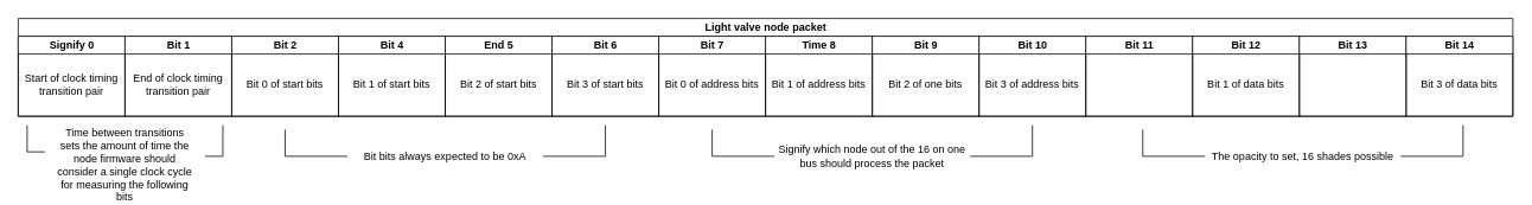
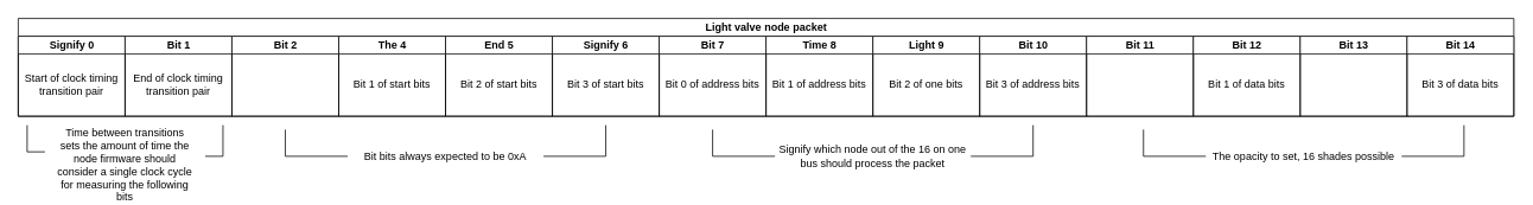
- <mxCell id="9" value="Bit 4" style="swimlane;startSize=20;html=1;" vertex="1" parent="2"><mxGeometry x="360" y="20" width="120" height="90" as="geometry" /></mxCell>
+ <mxCell id="9" value="The 4" style="swimlane;startSize=20;html=1;" vertex="1" parent="2"><mxGeometry x="360" y="20" width="120" height="90" as="geometry" /></mxCell>
- <mxCell id="13" value="Bit 6" style="swimlane;startSize=20;html=1;" vertex="1" parent="2"><mxGeometry x="600" y="20" width="120" height="90" as="geometry" /></mxCell>
+ <mxCell id="13" value="Signify 6" style="swimlane;startSize=20;html=1;" vertex="1" parent="2"><mxGeometry x="600" y="20" width="120" height="90" as="geometry" /></mxCell>
- <mxCell id="19" value="Bit 9" style="swimlane;startSize=20;html=1;" vertex="1" parent="2"><mxGeometry x="960" y="20" width="120" height="90" as="geometry" /></mxCell>
+ <mxCell id="19" value="Light 9" style="swimlane;startSize=20;html=1;" vertex="1" parent="2"><mxGeometry x="960" y="20" width="120" height="90" as="geometry" /></mxCell>
- <mxCell id="8" value="Bit 0 of start bits" style="text;html=1;strokeColor=none;fillColor=none;align=center;verticalAlign=middle;whiteSpace=wrap;rounded=0;" vertex="1" parent="7"><mxGeometry y="40" width="120" height="30" as="geometry" /></mxCell>
